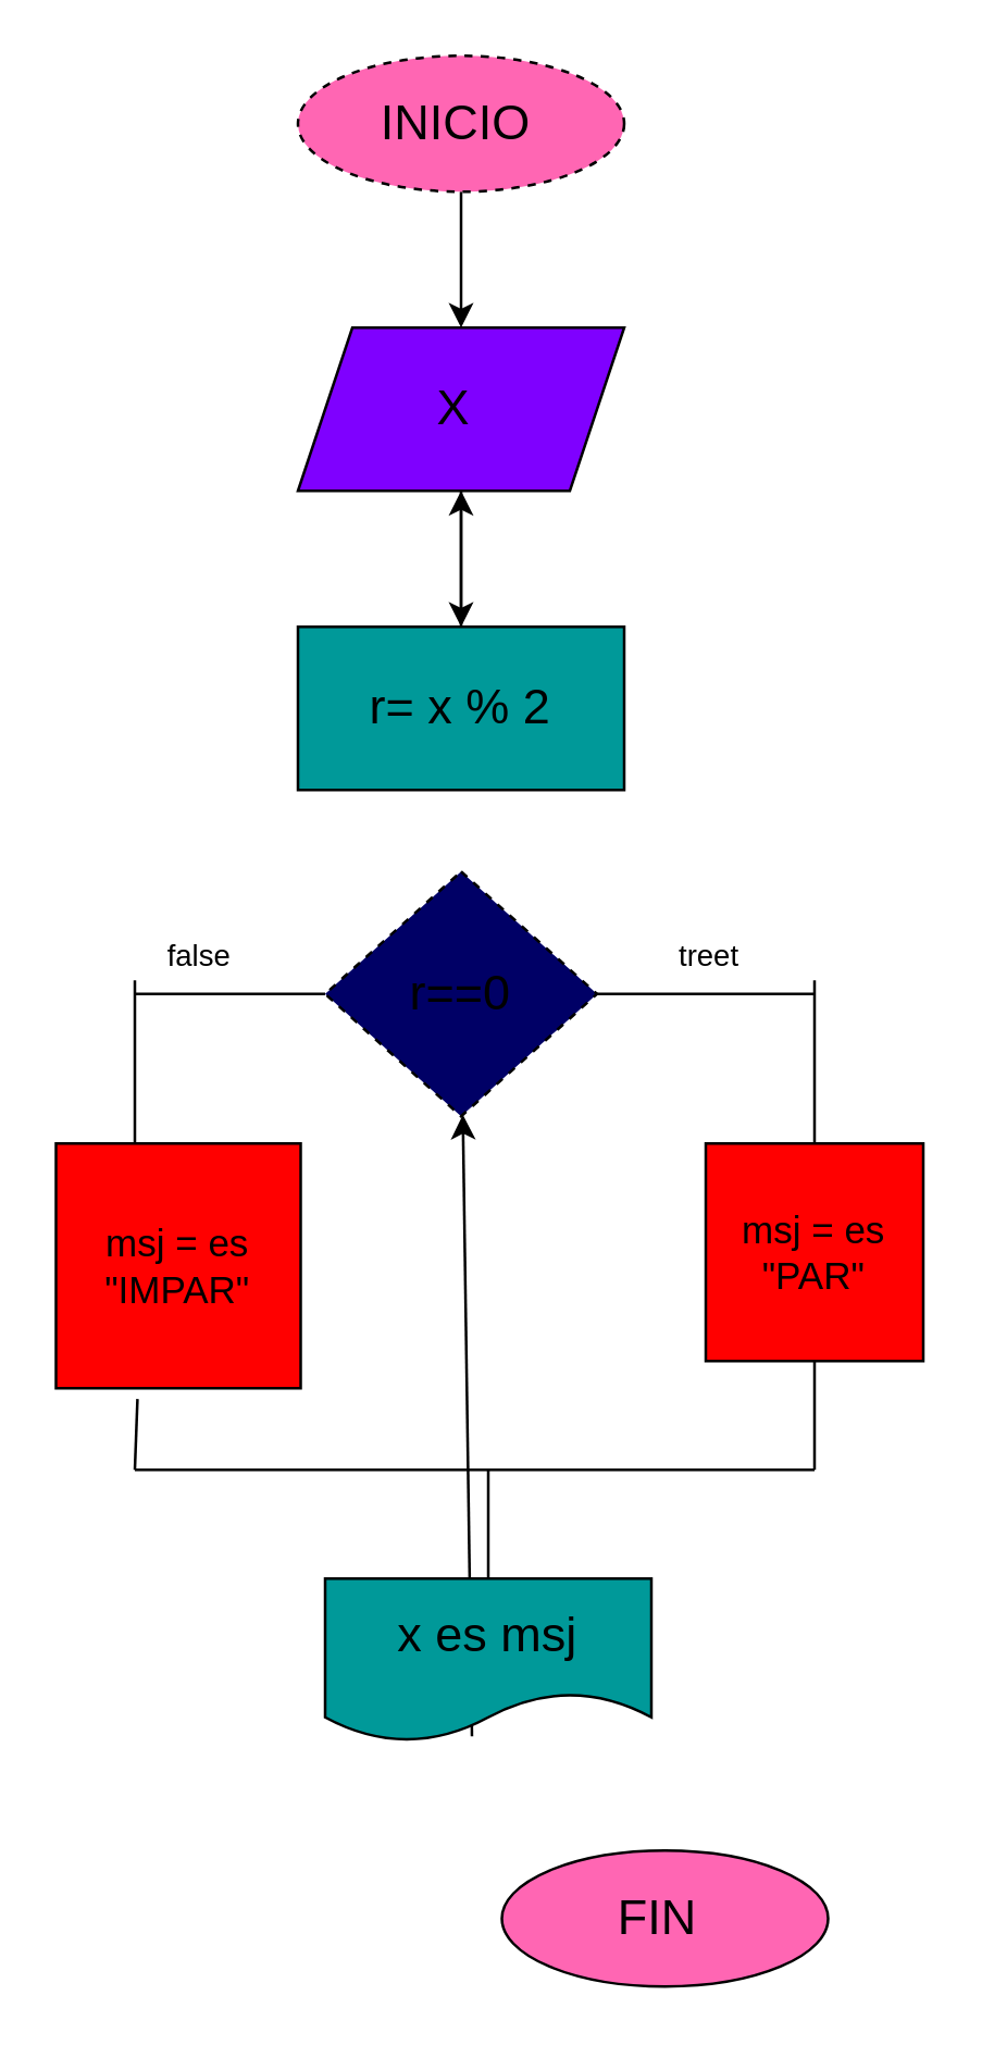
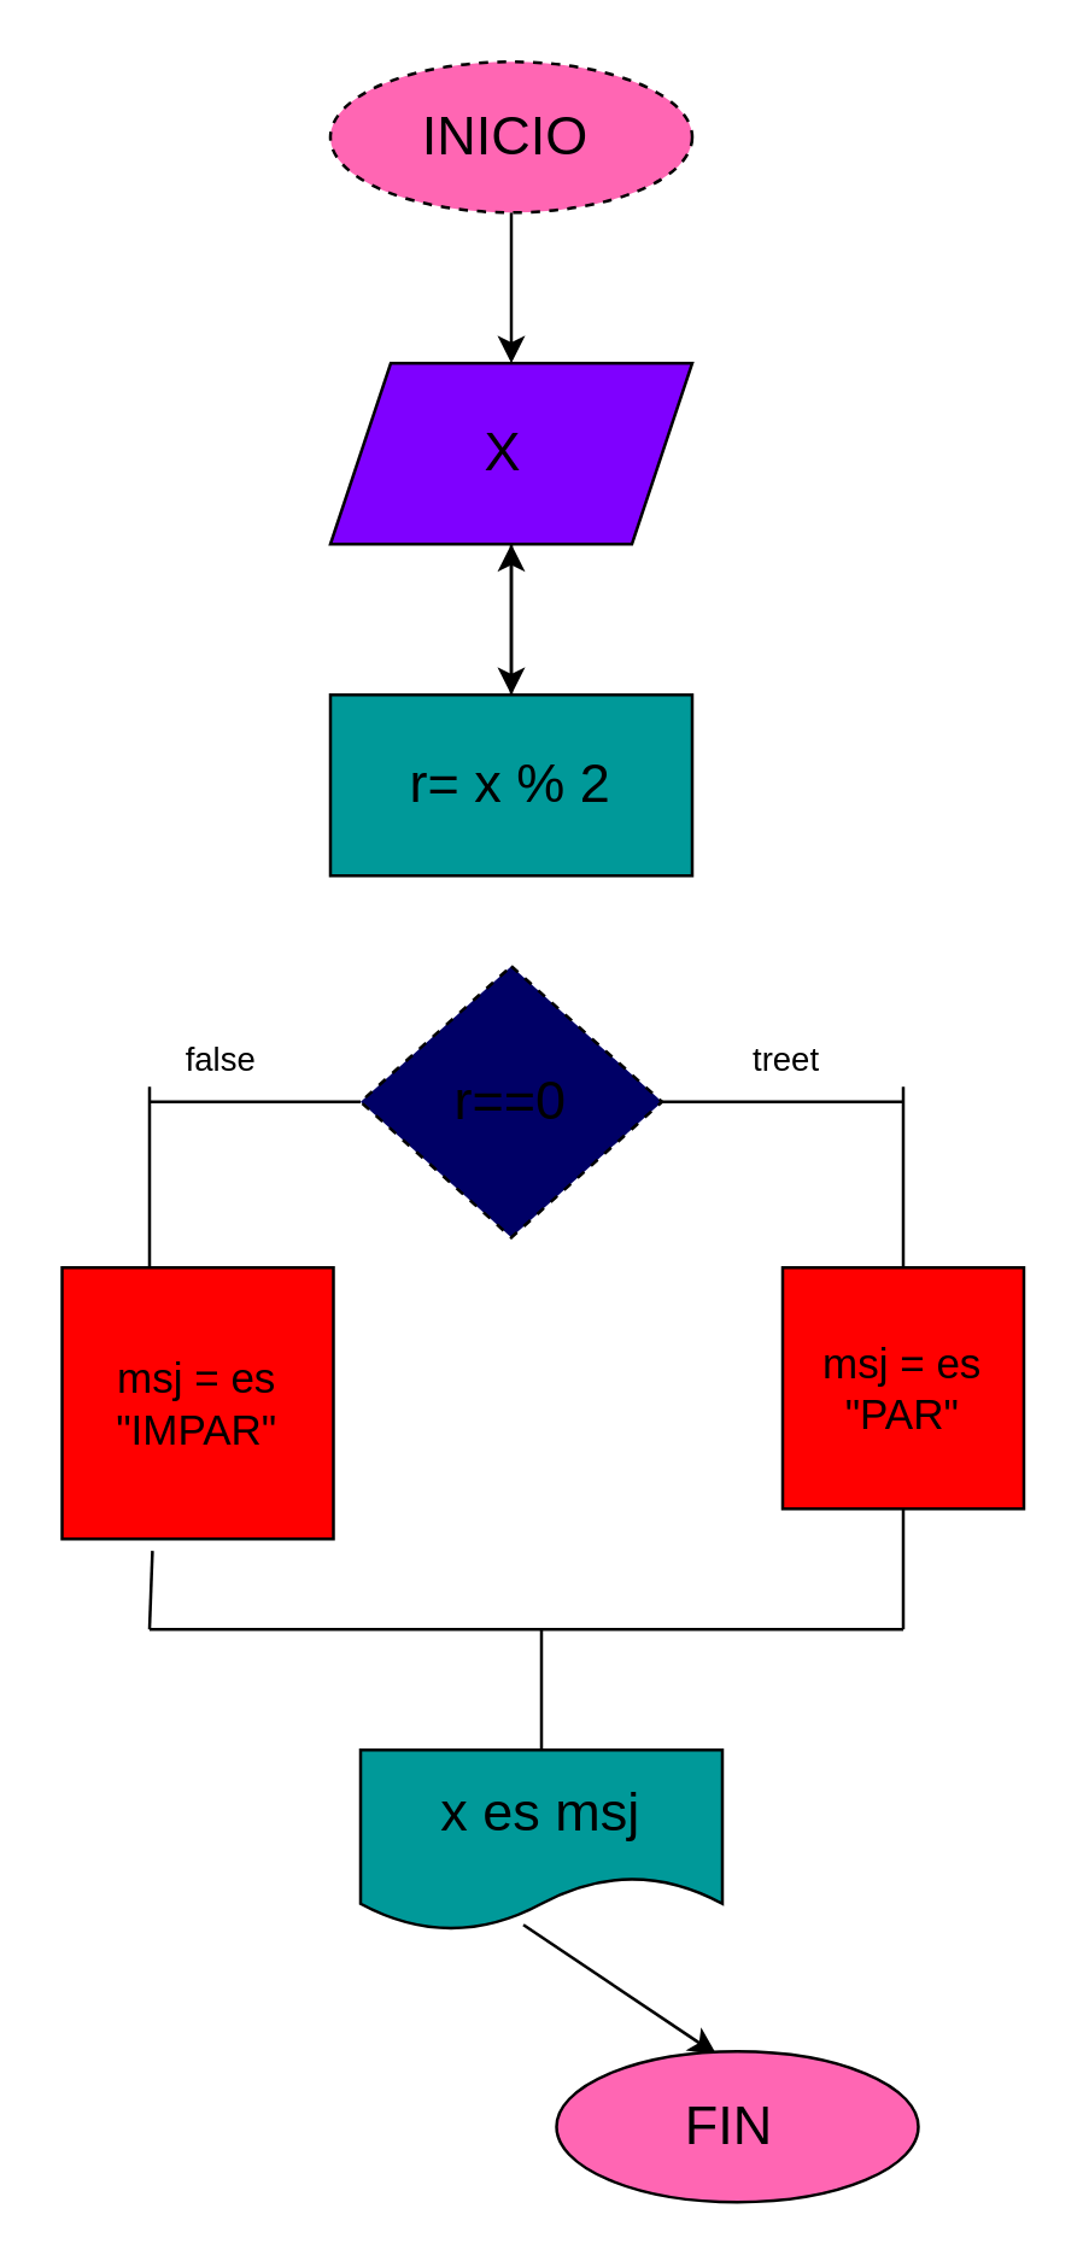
- <mxCell id="21" value="" style="edgeStyle=none;html=1;exitX=0.45;exitY=0.967;exitDx=0;exitDy=0;exitPerimeter=0;" edge="1" parent="1" source="22" target="8"><mxGeometry relative="1" as="geometry" /></mxCell>
+ <mxCell id="21" value="" style="edgeStyle=none;html=1;entryX=0.442;entryY=0.02;entryDx=0;entryDy=0;exitX=0.45;exitY=0.967;exitDx=0;exitDy=0;exitPerimeter=0;entryPerimeter=0;" edge="1" parent="1" source="22" target="23"><mxGeometry relative="1" as="geometry" /></mxCell>
